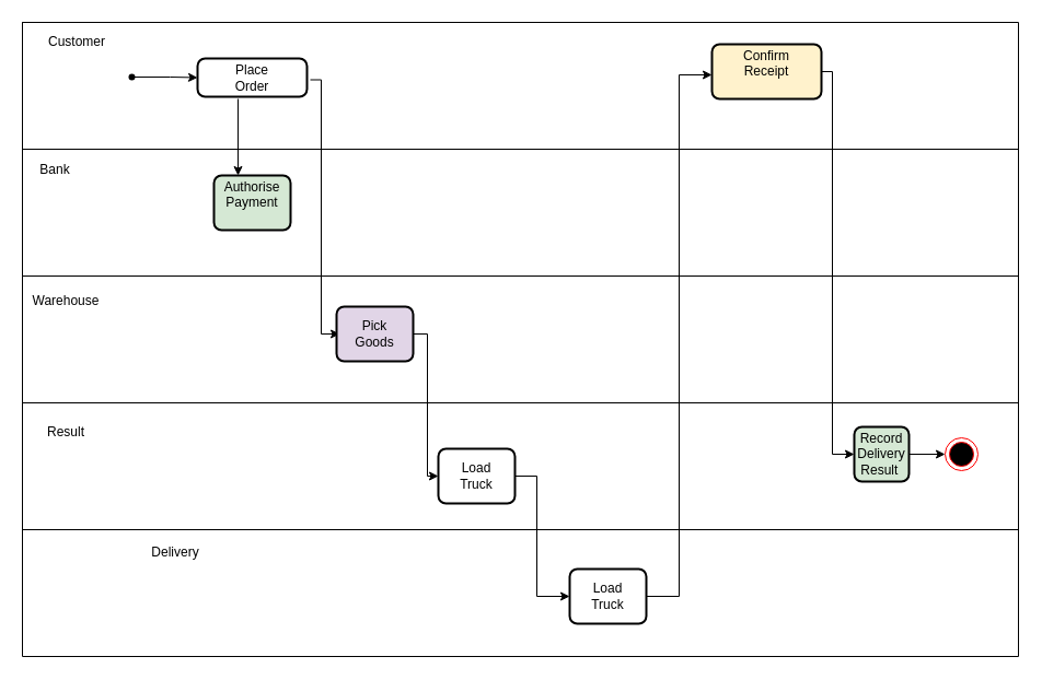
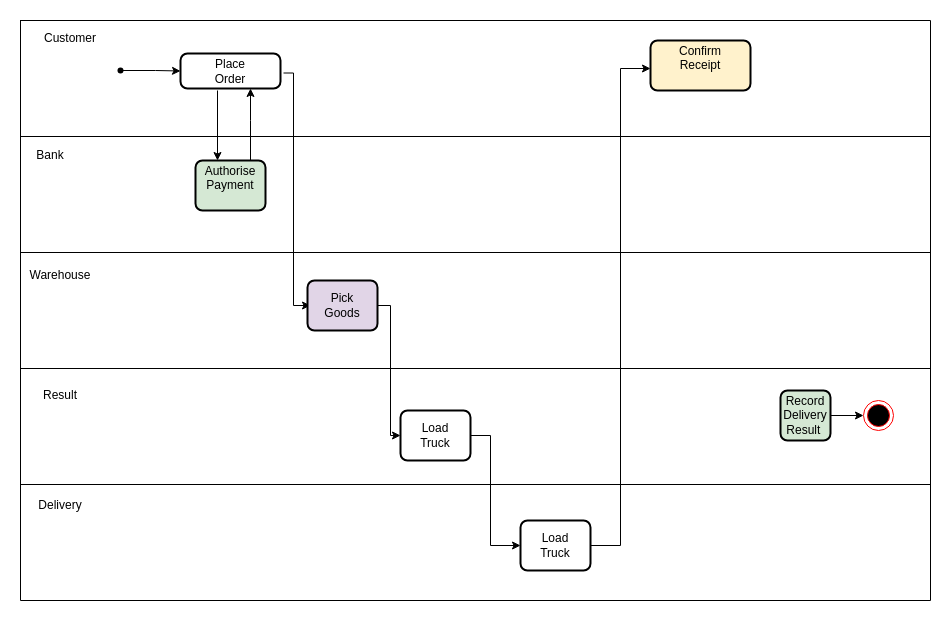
+ <mxCell id="20" style="edgeStyle=orthogonalEdgeStyle;rounded=0;orthogonalLoop=1;jettySize=auto;html=1;" edge="1" parent="1" source="21" target="17"><mxGeometry relative="1" as="geometry"><Array as="points"><mxPoint x="250" y="120" /><mxPoint x="250" y="120" /></Array></mxGeometry></mxCell>
- <mxCell id="18" style="edgeStyle=orthogonalEdgeStyle;rounded=0;orthogonalLoop=1;jettySize=auto;html=1;" edge="1" parent="1" source="19" target="29"><mxGeometry relative="1" as="geometry"><Array as="points"><mxPoint x="760" y="65" /><mxPoint x="760" y="415" /></Array></mxGeometry></mxCell>
- <mxCell id="35" value="Delivery" style="text;html=1;strokeColor=none;fillColor=none;align=center;verticalAlign=middle;whiteSpace=wrap;rounded=0;" vertex="1" parent="1"><mxGeometry x="130" y="490" width="60" height="30" as="geometry" /></mxCell>
+ <mxCell id="35" value="Delivery" style="text;html=1;strokeColor=none;fillColor=none;align=center;verticalAlign=middle;whiteSpace=wrap;rounded=0;" vertex="1" parent="1"><mxGeometry x="30" y="490" width="60" height="30" as="geometry" /></mxCell>
